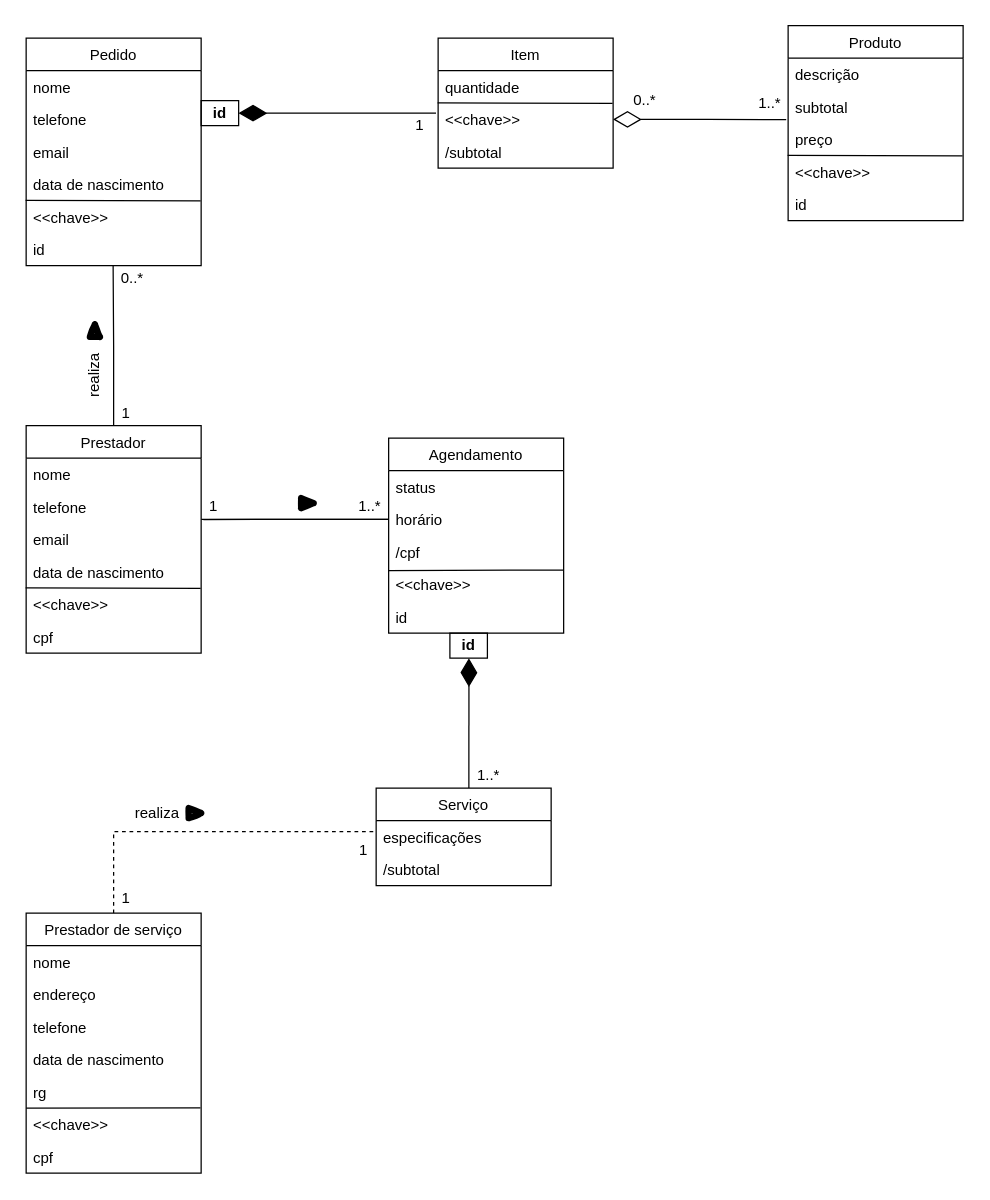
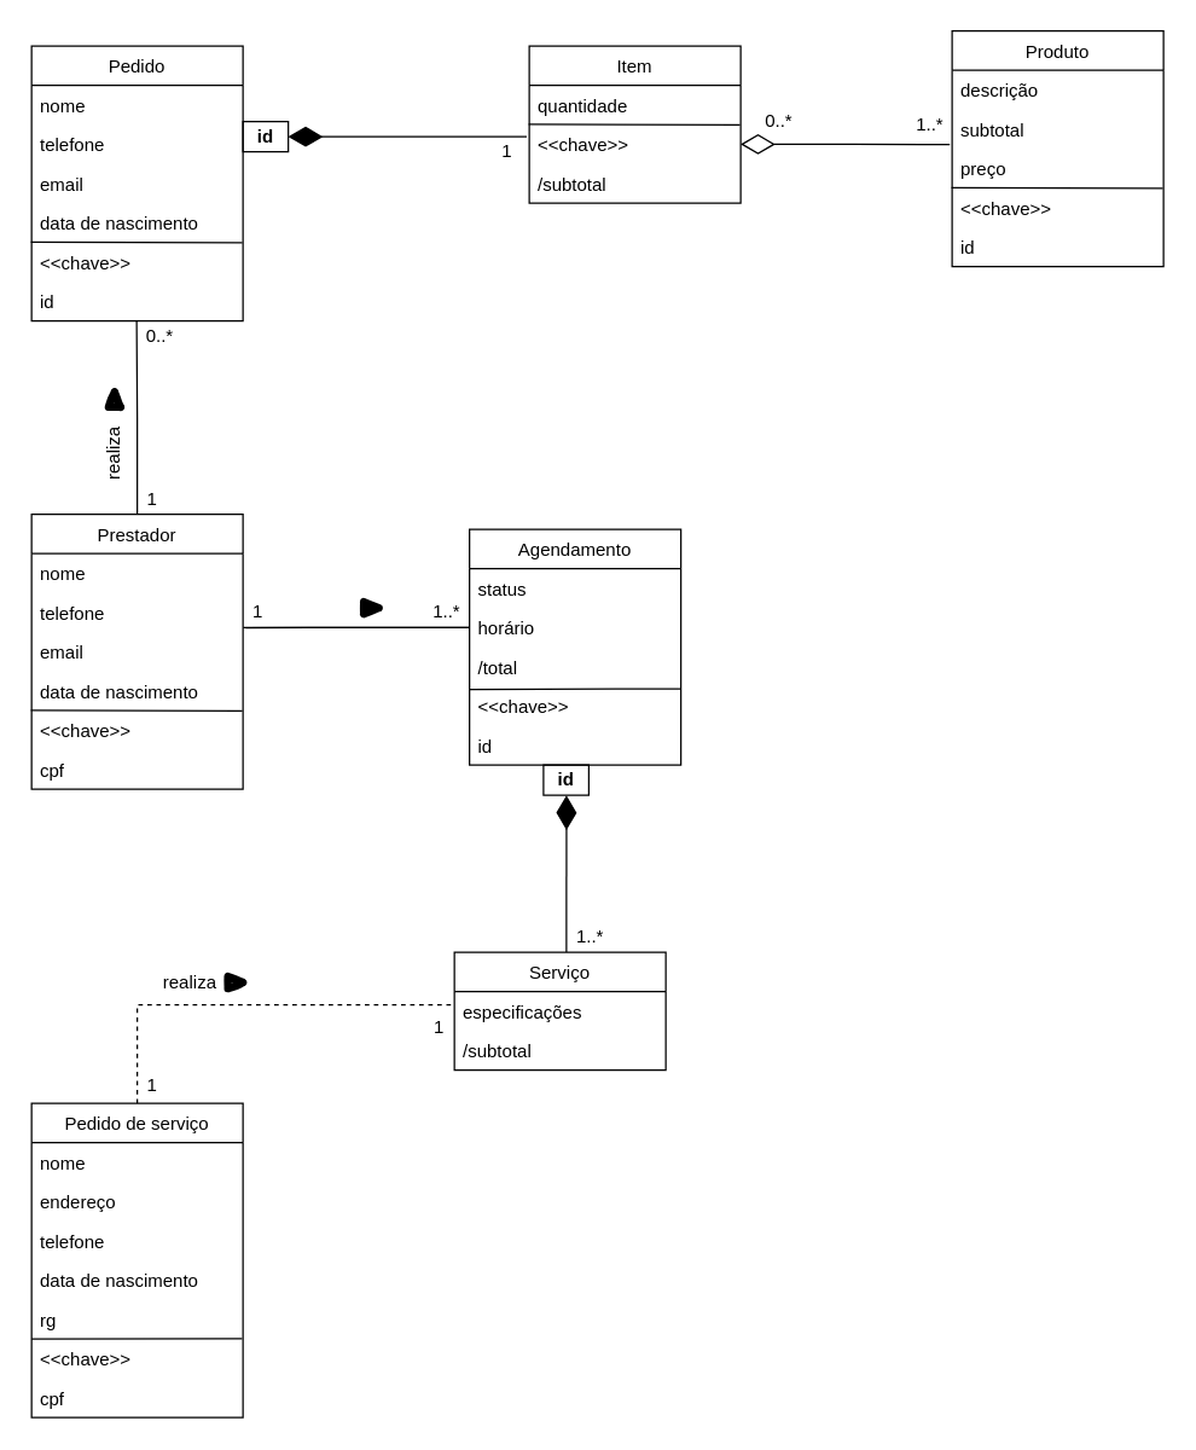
- <mxCell id="27" value="/cpf" style="text;strokeColor=none;fillColor=none;align=left;verticalAlign=top;spacingLeft=4;spacingRight=4;overflow=hidden;rotatable=0;points=[[0,0.5],[1,0.5]];portConstraint=eastwest;" vertex="1" parent="24"><mxGeometry y="78" width="140" height="26" as="geometry" /></mxCell>
+ <mxCell id="27" value="/total" style="text;strokeColor=none;fillColor=none;align=left;verticalAlign=top;spacingLeft=4;spacingRight=4;overflow=hidden;rotatable=0;points=[[0,0.5],[1,0.5]];portConstraint=eastwest;" vertex="1" parent="24"><mxGeometry y="78" width="140" height="26" as="geometry" /></mxCell>
- <mxCell id="12" value="Prestador de serviço" style="swimlane;fontStyle=0;childLayout=stackLayout;horizontal=1;startSize=26;horizontalStack=0;resizeParent=1;resizeParentMax=0;resizeLast=0;collapsible=1;marginBottom=0;" vertex="1" parent="1"><mxGeometry x="20.42" y="730" width="140" height="208" as="geometry" /></mxCell>
+ <mxCell id="12" value="Pedido de serviço" style="swimlane;fontStyle=0;childLayout=stackLayout;horizontal=1;startSize=26;horizontalStack=0;resizeParent=1;resizeParentMax=0;resizeLast=0;collapsible=1;marginBottom=0;" vertex="1" parent="1"><mxGeometry x="20.42" y="730" width="140" height="208" as="geometry" /></mxCell>
